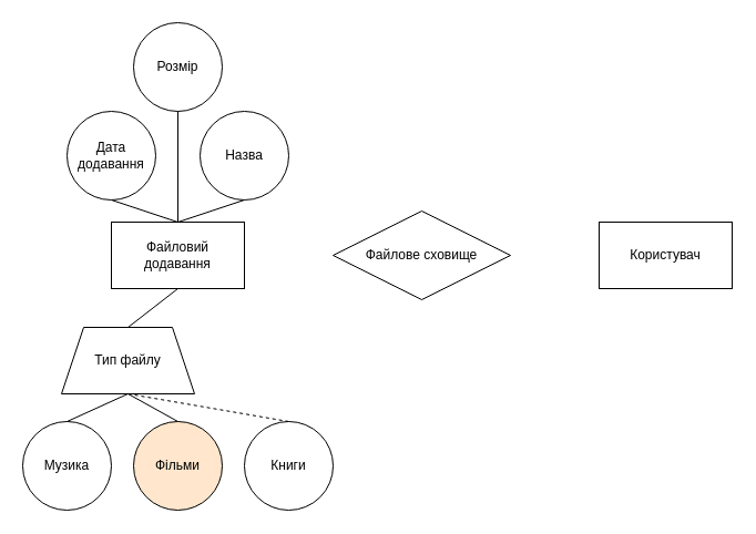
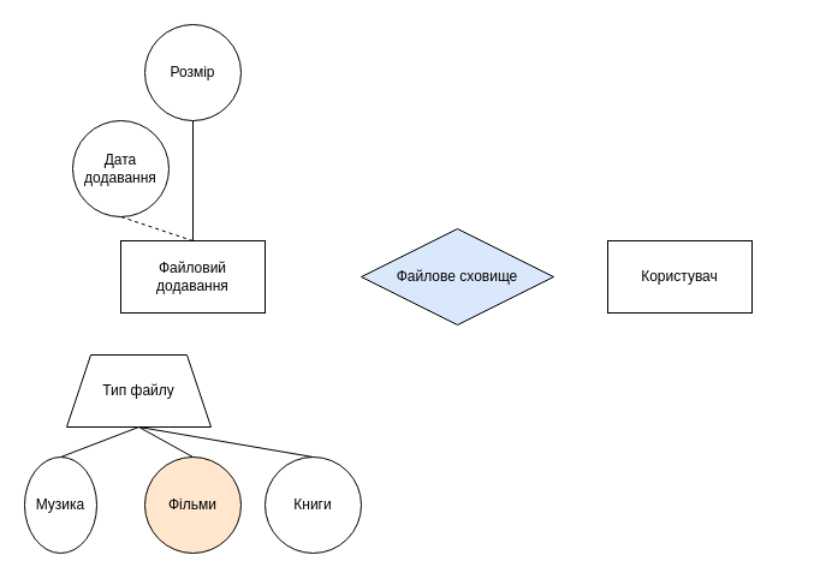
- <mxCell id="7" value="Назва" style="ellipse;whiteSpace=wrap;html=1;aspect=fixed;" vertex="1" parent="1"><mxGeometry x="180" y="100" width="80" height="80" as="geometry" /></mxCell>
- <mxCell id="9" value="" style="endArrow=none;html=1;rounded=0;entryX=0.5;entryY=1;entryDx=0;entryDy=0;exitX=0.5;exitY=0;exitDx=0;exitDy=0;" edge="1" parent="1" source="3" target="5"><mxGeometry width="50" height="50" relative="1" as="geometry"><mxPoint x="370" y="210" as="sourcePoint" /><mxPoint x="420" y="160" as="targetPoint" /></mxGeometry></mxCell>
+ <mxCell id="9" value="" style="endArrow=none;html=1;rounded=0;entryX=0.5;entryY=1;entryDx=0;entryDy=0;exitX=0.5;exitY=0;exitDx=0;exitDy=0;dashed=1;" edge="1" parent="1" source="3" target="5"><mxGeometry width="50" height="50" relative="1" as="geometry"><mxPoint x="370" y="210" as="sourcePoint" /><mxPoint x="420" y="160" as="targetPoint" /></mxGeometry></mxCell>
- <mxCell id="10" value="" style="endArrow=none;html=1;rounded=0;entryX=0.5;entryY=1;entryDx=0;entryDy=0;exitX=0.5;exitY=0;exitDx=0;exitDy=0;" edge="1" parent="1" source="3" target="7"><mxGeometry width="50" height="50" relative="1" as="geometry"><mxPoint x="370" y="210" as="sourcePoint" /><mxPoint x="420" y="160" as="targetPoint" /></mxGeometry></mxCell>
- <mxCell id="2" value="Файлове сховище" style="rhombus;whiteSpace=wrap;html=1;" vertex="1" parent="1"><mxGeometry x="300" y="190" width="160" height="80" as="geometry" /></mxCell>
+ <mxCell id="2" value="Файлове сховище" style="rhombus;whiteSpace=wrap;html=1;fillColor=#dae8fc;" vertex="1" parent="1"><mxGeometry x="300" y="190" width="160" height="80" as="geometry" /></mxCell>
- <mxCell id="4" value="Користувач" style="rounded=0;whiteSpace=wrap;html=1;" vertex="1" parent="1"><mxGeometry x="540" y="200" width="120" height="60" as="geometry" /></mxCell>
+ <mxCell id="4" value="Користувач" style="rounded=0;whiteSpace=wrap;html=1;" vertex="1" parent="1"><mxGeometry x="505" y="200" width="120" height="60" as="geometry" /></mxCell>
- <mxCell id="11" value="" style="endArrow=none;html=1;rounded=0;entryX=0.5;entryY=1;entryDx=0;entryDy=0;exitX=0.5;exitY=0;exitDx=0;exitDy=0;" edge="1" parent="1" source="12" target="3"><mxGeometry width="50" height="50" relative="1" as="geometry"><mxPoint x="160" y="290" as="sourcePoint" /><mxPoint x="420" y="230" as="targetPoint" /></mxGeometry></mxCell>
- <mxCell id="17" value="" style="endArrow=none;html=1;rounded=0;entryX=0.5;entryY=1;entryDx=0;entryDy=0;exitX=0.5;exitY=0;exitDx=0;exitDy=0;dashed=1;" edge="1" parent="1" source="14" target="12"><mxGeometry width="50" height="50" relative="1" as="geometry"><mxPoint x="270" y="420" as="sourcePoint" /><mxPoint x="320" y="370" as="targetPoint" /></mxGeometry></mxCell>
+ <mxCell id="17" value="" style="endArrow=none;html=1;rounded=0;entryX=0.5;entryY=1;entryDx=0;entryDy=0;exitX=0.5;exitY=0;exitDx=0;exitDy=0;" edge="1" parent="1" source="14" target="12"><mxGeometry width="50" height="50" relative="1" as="geometry"><mxPoint x="270" y="420" as="sourcePoint" /><mxPoint x="320" y="370" as="targetPoint" /></mxGeometry></mxCell>
- <mxCell id="13" value="Музика" style="ellipse;whiteSpace=wrap;html=1;aspect=fixed;" vertex="1" parent="1"><mxGeometry x="20" y="380" width="80" height="80" as="geometry" /></mxCell>
+ <mxCell id="13" value="Музика" style="ellipse;whiteSpace=wrap;html=1;aspect=fixed;" vertex="1" parent="1"><mxGeometry x="20" y="380" width="60" height="80" as="geometry" /></mxCell>
